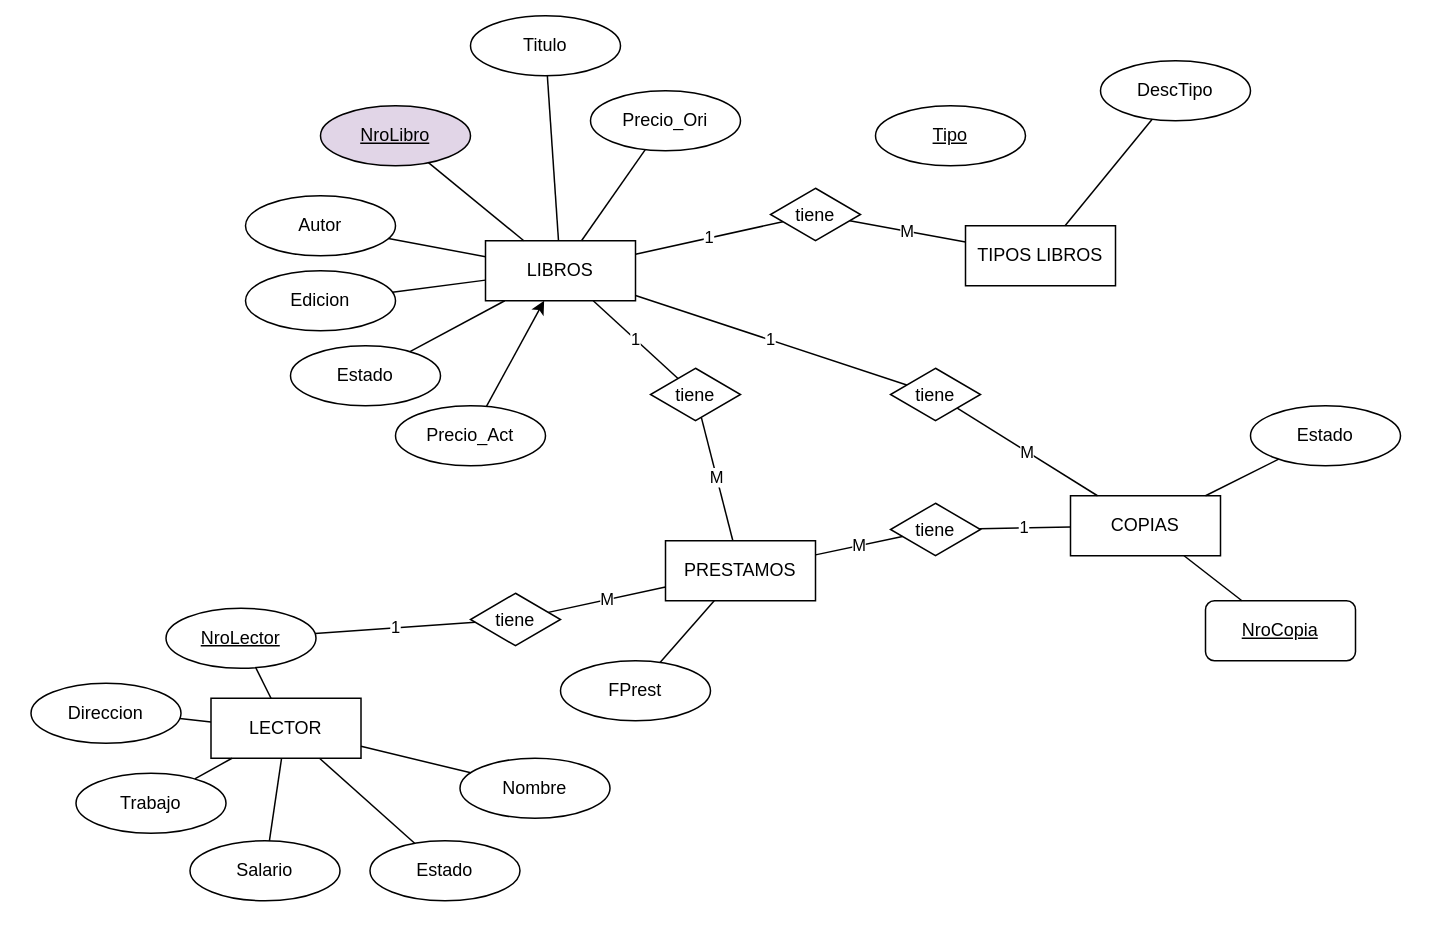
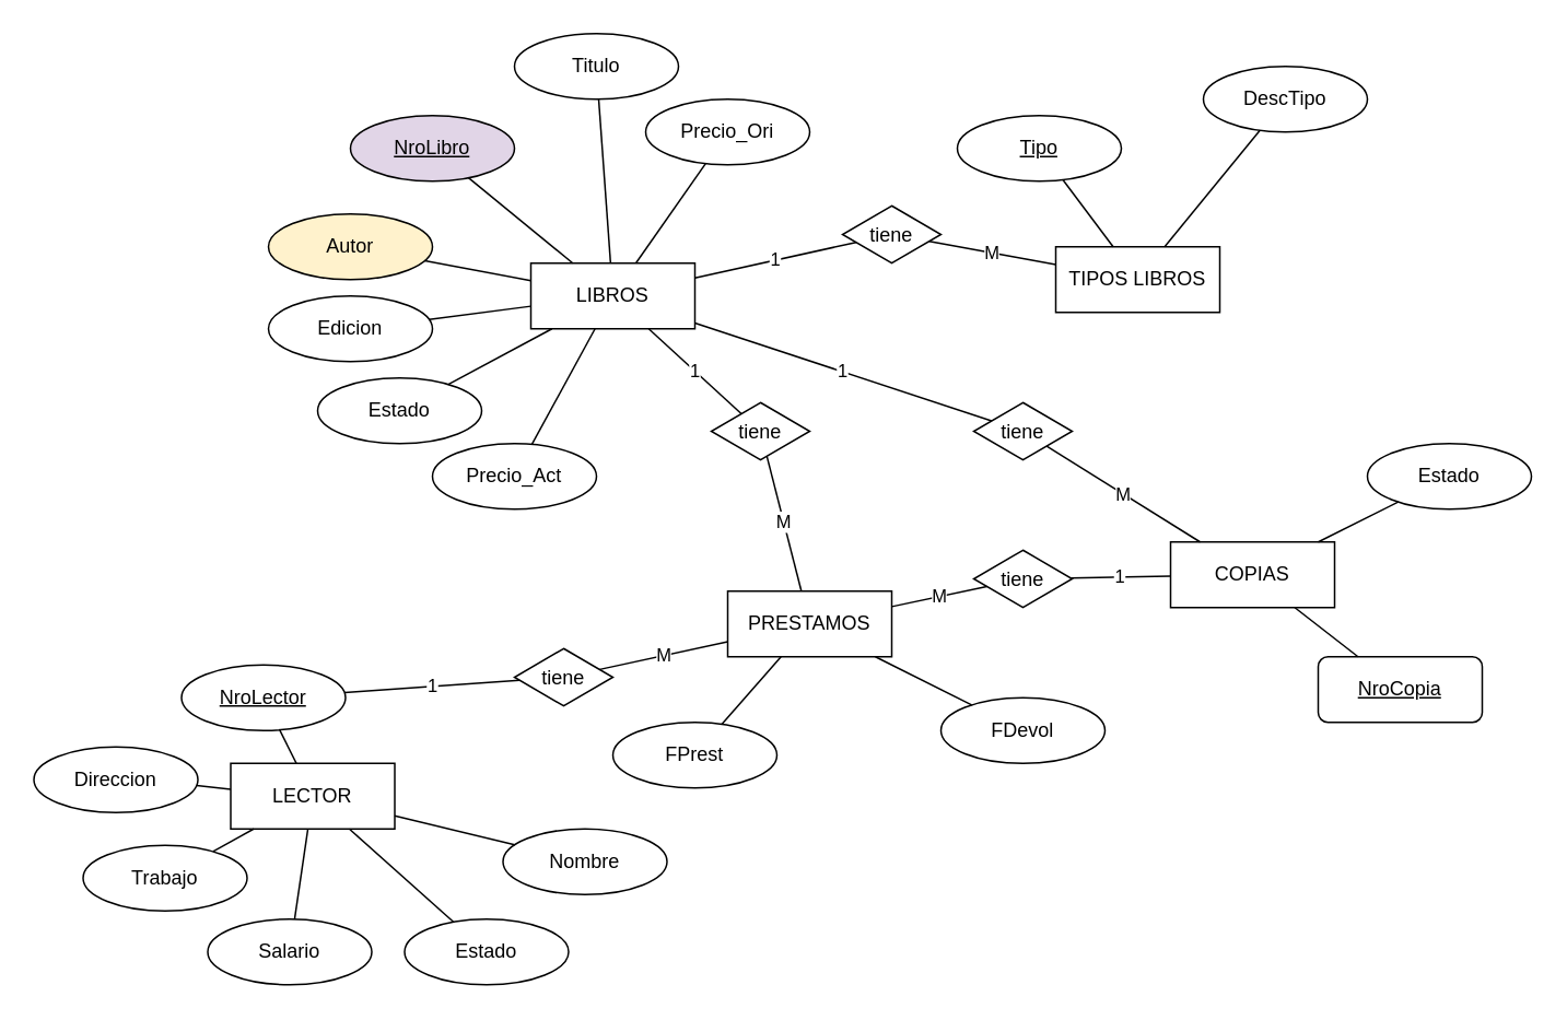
- <mxCell id="3" value="Titulo" style="ellipse;whiteSpace=wrap;html=1;align=center;" parent="1" vertex="1"><mxGeometry x="313" y="10" width="100" height="40" as="geometry" /></mxCell>
+ <mxCell id="3" value="Titulo" style="ellipse;whiteSpace=wrap;html=1;align=center;" parent="1" vertex="1"><mxGeometry x="313" y="20" width="100" height="40" as="geometry" /></mxCell>
+ <mxCell id="33" value="" style="endArrow=none;html=1;rounded=0;" parent="1" source="10" target="11" edge="1"><mxGeometry width="50" height="50" relative="1" as="geometry"><mxPoint x="553" y="180" as="sourcePoint" /><mxPoint x="603" y="130" as="targetPoint" /></mxGeometry></mxCell>
- <mxCell id="4" value="Autor" style="ellipse;whiteSpace=wrap;html=1;align=center;" parent="1" vertex="1"><mxGeometry x="163" y="130" width="100" height="40" as="geometry" /></mxCell>
+ <mxCell id="4" value="Autor" style="ellipse;whiteSpace=wrap;html=1;align=center;fillColor=#fff2cc;" parent="1" vertex="1"><mxGeometry x="163" y="130" width="100" height="40" as="geometry" /></mxCell>
- <mxCell id="32" value="" style="endArrow=classic;html=1;rounded=0;" parent="1" source="9" target="2" edge="1"><mxGeometry width="50" height="50" relative="1" as="geometry"><mxPoint x="353" y="280" as="sourcePoint" /><mxPoint x="403" y="230" as="targetPoint" /></mxGeometry></mxCell>
+ <mxCell id="32" value="" style="endArrow=none;html=1;rounded=0;" parent="1" source="9" target="2" edge="1"><mxGeometry width="50" height="50" relative="1" as="geometry"><mxPoint x="353" y="280" as="sourcePoint" /><mxPoint x="403" y="230" as="targetPoint" /></mxGeometry></mxCell>
+ <mxCell id="56" value="" style="endArrow=none;html=1;rounded=0;" parent="1" source="25" target="23" edge="1"><mxGeometry width="50" height="50" relative="1" as="geometry"><mxPoint x="543" y="590" as="sourcePoint" /><mxPoint x="593" y="540" as="targetPoint" /></mxGeometry></mxCell>
+ <mxCell id="25" value="FDevol" style="ellipse;whiteSpace=wrap;html=1;align=center;fontStyle=0" parent="1" vertex="1"><mxGeometry x="573" y="425" width="100" height="40" as="geometry" /></mxCell>
